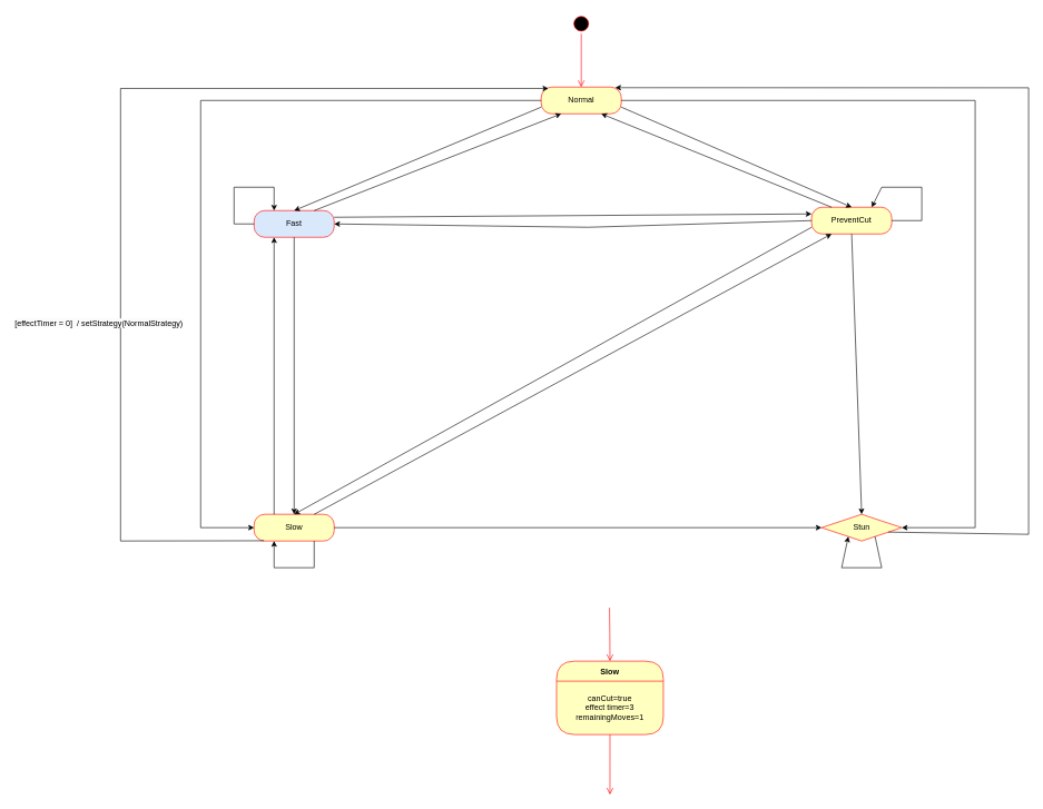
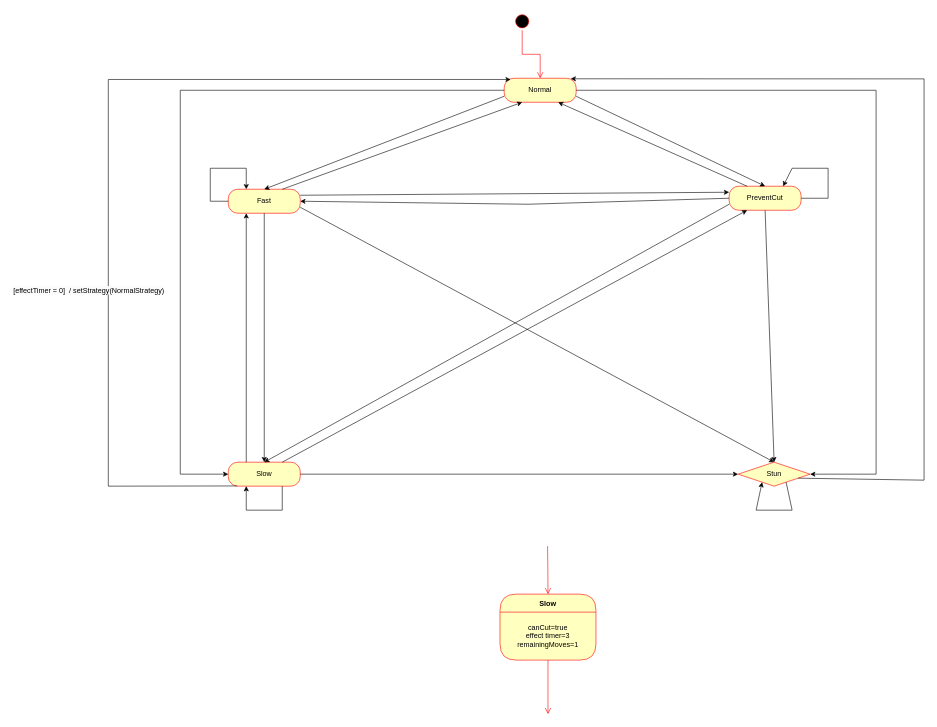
- <mxCell id="3" value="Normal" style="rounded=1;whiteSpace=wrap;html=1;arcSize=40;fontColor=#000000;fillColor=#ffffc0;strokeColor=#ff0000;" vertex="1" parent="1"><mxGeometry x="810" y="130" width="120" height="40" as="geometry" /></mxCell>
+ <mxCell id="3" value="Normal" style="rounded=1;whiteSpace=wrap;html=1;arcSize=40;fontColor=#000000;fillColor=#ffffc0;strokeColor=#ff0000;" vertex="1" parent="1"><mxGeometry x="840" y="130" width="120" height="40" as="geometry" /></mxCell>
- <mxCell id="2" value="Fast" style="rounded=1;whiteSpace=wrap;html=1;arcSize=40;fontColor=#000000;fillColor=#dae8fc;strokeColor=#ff0000;" vertex="1" parent="1"><mxGeometry x="380" y="315" width="120" height="40" as="geometry" /></mxCell>
+ <mxCell id="2" value="Fast" style="rounded=1;whiteSpace=wrap;html=1;arcSize=40;fontColor=#000000;fillColor=#ffffc0;strokeColor=#ff0000;" vertex="1" parent="1"><mxGeometry x="380" y="315" width="120" height="40" as="geometry" /></mxCell>
+ <mxCell id="18" value="" style="endArrow=classic;html=1;rounded=0;entryX=0.5;entryY=0;entryDx=0;entryDy=0;exitX=1;exitY=0.75;exitDx=0;exitDy=0;" edge="1" parent="1" source="2" target="6"><mxGeometry width="50" height="50" relative="1" as="geometry"><mxPoint x="670" y="520" as="sourcePoint" /><mxPoint x="720" y="470" as="targetPoint" /></mxGeometry></mxCell>
